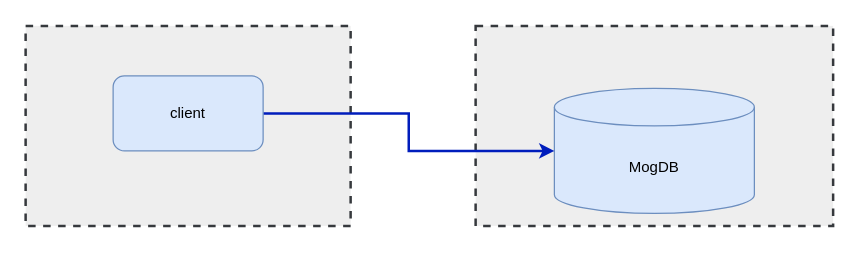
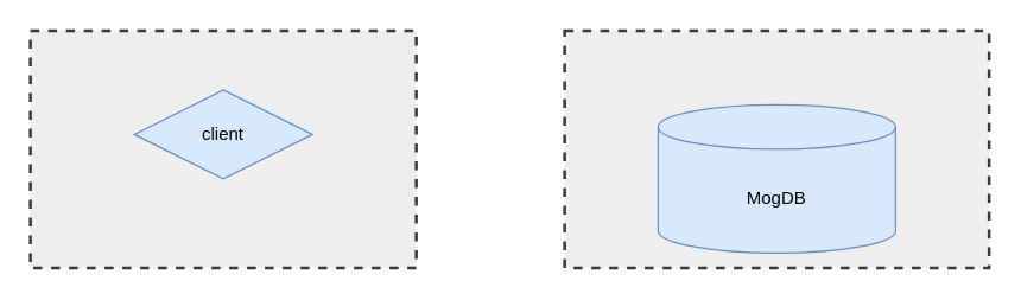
- <mxCell id="6" value="client" style="rounded=1;whiteSpace=wrap;html=1;fillColor=#dae8fc;strokeColor=#6c8ebf;" vertex="1" parent="1"><mxGeometry x="90" y="60" width="120" height="60" as="geometry" /></mxCell>
+ <mxCell id="6" value="client" style="rhombus;whiteSpace=wrap;html=1;fillColor=#dae8fc;strokeColor=#6c8ebf;" vertex="1" parent="1"><mxGeometry x="90" y="60" width="120" height="60" as="geometry" /></mxCell>
- <mxCell id="5" style="edgeStyle=orthogonalEdgeStyle;rounded=0;orthogonalLoop=1;jettySize=auto;html=1;entryX=0;entryY=0.5;entryDx=0;entryDy=0;entryPerimeter=0;strokeWidth=2;fillColor=#0050ef;strokeColor=#001DBC;" edge="1" parent="1" source="6" target="4"><mxGeometry relative="1" as="geometry" /></mxCell>
